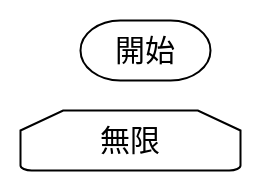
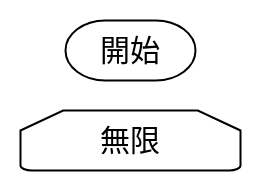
- <mxCell id="3" value="&lt;font style=&quot;font-size: 30px;&quot;&gt;開始&lt;/font&gt;" style="strokeWidth=2;html=1;shape=mxgraph.flowchart.terminator;whiteSpace=wrap;fontSize=30;" vertex="1" parent="1"><mxGeometry x="80" y="20" width="130" height="60" as="geometry" /></mxCell>
+ <mxCell id="3" value="&lt;font style=&quot;font-size: 30px;&quot;&gt;開始&lt;/font&gt;" style="strokeWidth=2;html=1;shape=mxgraph.flowchart.terminator;whiteSpace=wrap;fontSize=30;" vertex="1" parent="1"><mxGeometry x="65" y="20" width="130" height="60" as="geometry" /></mxCell>
